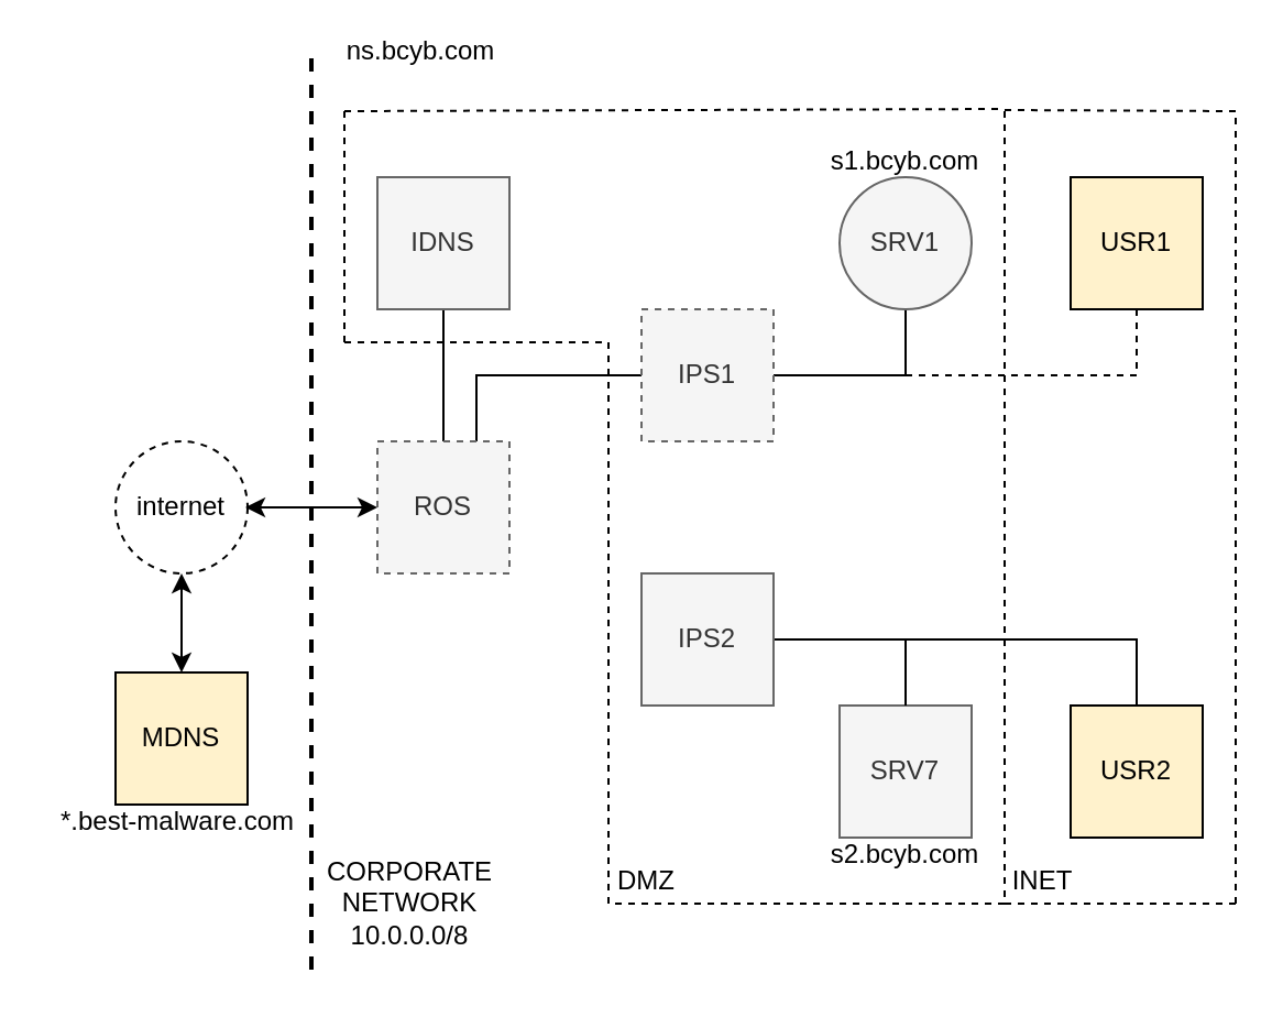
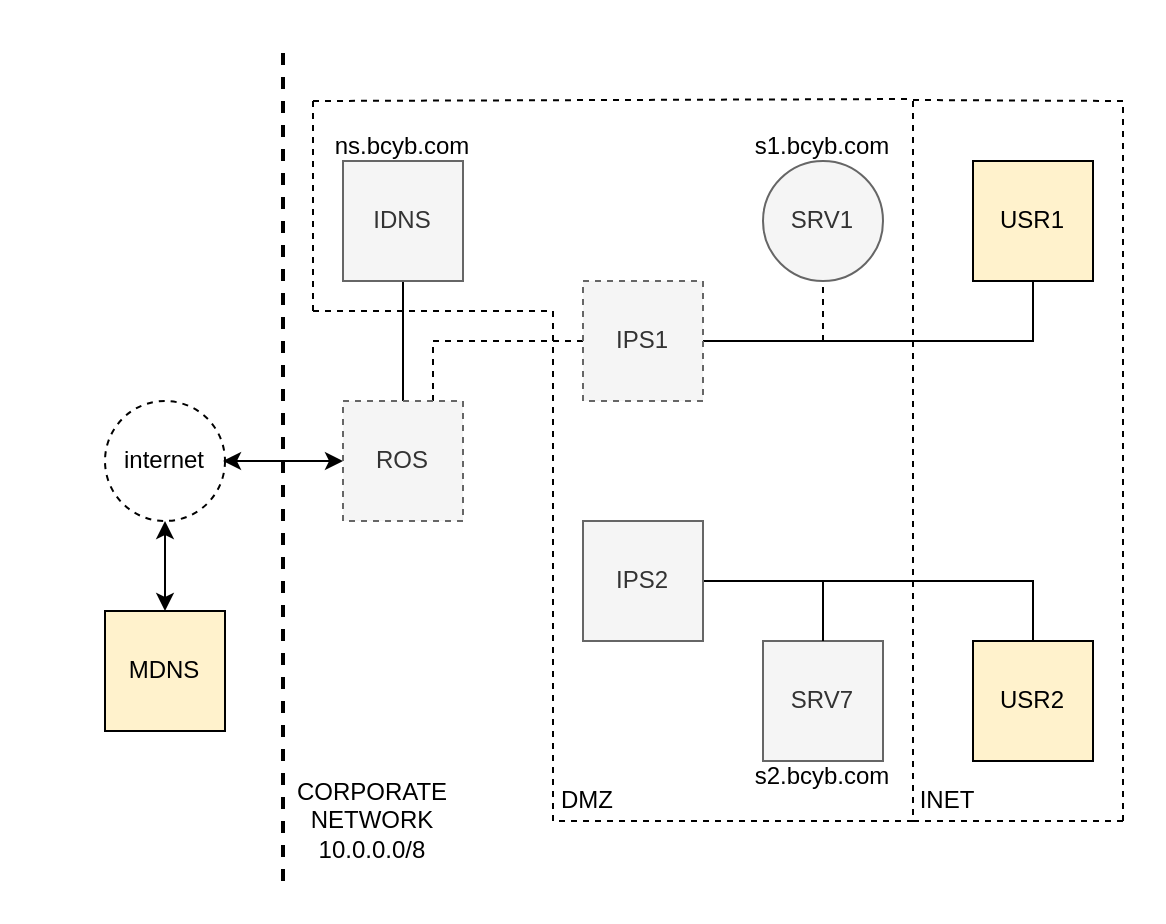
- <mxCell id="24" value="ns.bcyb.com" style="text;html=1;strokeColor=none;fillColor=none;align=center;verticalAlign=middle;whiteSpace=wrap;rounded=0;" parent="1" vertex="1"><mxGeometry x="146" y="15" width="90" height="15" as="geometry" /></mxCell>
+ <mxCell id="24" value="ns.bcyb.com" style="text;html=1;strokeColor=none;fillColor=none;align=center;verticalAlign=middle;whiteSpace=wrap;rounded=0;" parent="1" vertex="1"><mxGeometry x="156" y="65" width="90" height="15" as="geometry" /></mxCell>
- <mxCell id="6" style="edgeStyle=orthogonalEdgeStyle;rounded=0;orthogonalLoop=1;jettySize=auto;html=1;exitX=1;exitY=0.5;exitDx=0;exitDy=0;entryX=0.5;entryY=1;entryDx=0;entryDy=0;endArrow=none;endFill=0;" parent="1" source="8" target="9" edge="1"><mxGeometry relative="1" as="geometry" /></mxCell>
+ <mxCell id="6" style="edgeStyle=orthogonalEdgeStyle;rounded=0;orthogonalLoop=1;jettySize=auto;html=1;exitX=1;exitY=0.5;exitDx=0;exitDy=0;entryX=0.5;entryY=1;entryDx=0;entryDy=0;endArrow=none;endFill=0;dashed=1;" parent="1" source="8" target="9" edge="1"><mxGeometry relative="1" as="geometry" /></mxCell>
- <mxCell id="3" style="edgeStyle=orthogonalEdgeStyle;rounded=0;orthogonalLoop=1;jettySize=auto;html=1;exitX=0.75;exitY=0;exitDx=0;exitDy=0;entryX=0;entryY=0.5;entryDx=0;entryDy=0;endArrow=none;endFill=0;" parent="1" source="5" target="8" edge="1"><mxGeometry relative="1" as="geometry" /></mxCell>
+ <mxCell id="3" style="edgeStyle=orthogonalEdgeStyle;rounded=0;orthogonalLoop=1;jettySize=auto;html=1;exitX=0.75;exitY=0;exitDx=0;exitDy=0;entryX=0;entryY=0.5;entryDx=0;entryDy=0;endArrow=none;endFill=0;dashed=1;" parent="1" source="5" target="8" edge="1"><mxGeometry relative="1" as="geometry" /></mxCell>
- <mxCell id="7" style="edgeStyle=orthogonalEdgeStyle;rounded=0;orthogonalLoop=1;jettySize=auto;html=1;exitX=1;exitY=0.5;exitDx=0;exitDy=0;entryX=0.5;entryY=1;entryDx=0;entryDy=0;endArrow=none;endFill=0;dashed=1;" parent="1" source="8" target="17" edge="1"><mxGeometry relative="1" as="geometry" /></mxCell>
+ <mxCell id="7" style="edgeStyle=orthogonalEdgeStyle;rounded=0;orthogonalLoop=1;jettySize=auto;html=1;exitX=1;exitY=0.5;exitDx=0;exitDy=0;entryX=0.5;entryY=1;entryDx=0;entryDy=0;endArrow=none;endFill=0;" parent="1" source="8" target="17" edge="1"><mxGeometry relative="1" as="geometry" /></mxCell>
- <mxCell id="28" value="*.best-malware.com" style="text;html=1;strokeColor=none;fillColor=none;align=center;verticalAlign=middle;whiteSpace=wrap;rounded=0;" parent="1" vertex="1"><mxGeometry x="20" y="365" width="121" height="15" as="geometry" /></mxCell>
